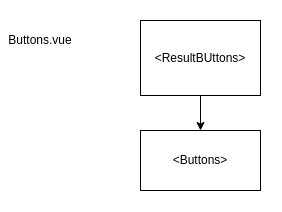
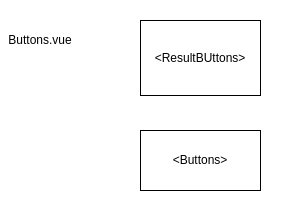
- <mxCell id="4" style="edgeStyle=orthogonalEdgeStyle;rounded=0;orthogonalLoop=1;jettySize=auto;html=1;" parent="1" source="5" target="2" edge="1"><mxGeometry relative="1" as="geometry" /></mxCell>
